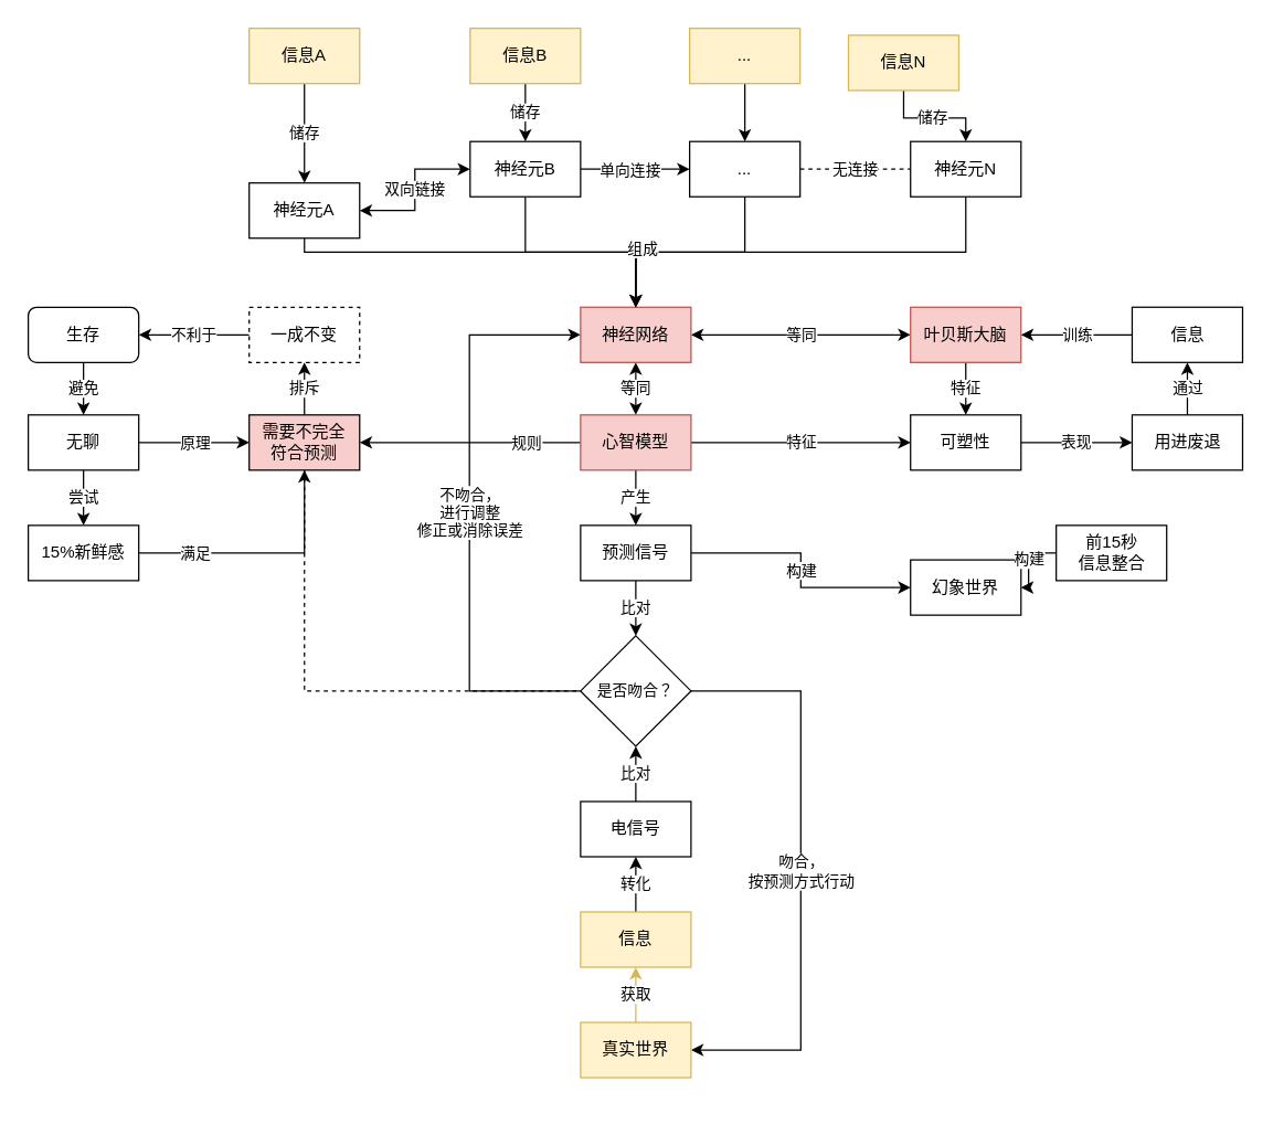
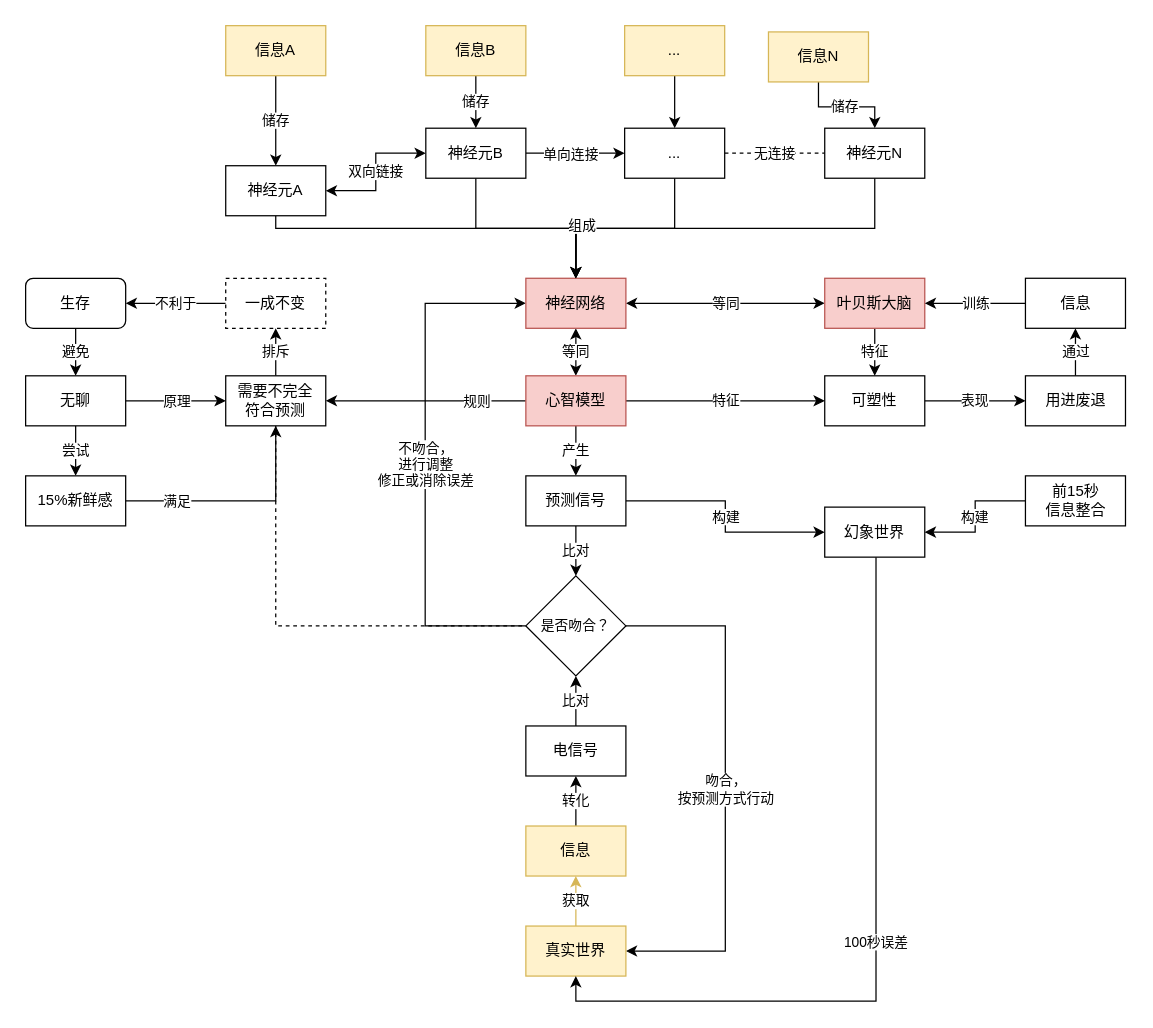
- <mxCell id="63" value="需要不完全&lt;br&gt;符合预测" style="rounded=0;whiteSpace=wrap;html=1;fillColor=#f8cecc;" parent="1" vertex="1"><mxGeometry x="180" y="300" width="80" height="40" as="geometry" /></mxCell>
+ <mxCell id="63" value="需要不完全&lt;br&gt;符合预测" style="rounded=0;whiteSpace=wrap;html=1;" parent="1" vertex="1"><mxGeometry x="180" y="300" width="80" height="40" as="geometry" /></mxCell>
- <mxCell id="68" value="前15秒&lt;br&gt;信息整合" style="rounded=0;whiteSpace=wrap;html=1;" parent="1" vertex="1"><mxGeometry x="764.5" y="380" width="80" height="40" as="geometry" /></mxCell>
+ <mxCell id="68" value="前15秒&lt;br&gt;信息整合" style="rounded=0;whiteSpace=wrap;html=1;" parent="1" vertex="1"><mxGeometry x="819.5" y="380" width="80" height="40" as="geometry" /></mxCell>
+ <mxCell id="43" value="100秒误差" style="edgeStyle=orthogonalEdgeStyle;rounded=0;orthogonalLoop=1;jettySize=auto;html=1;entryX=0.5;entryY=1;entryDx=0;entryDy=0;" parent="1" source="44" target="42" edge="1"><mxGeometry relative="1" as="geometry"><Array as="points"><mxPoint x="700" y="800" /><mxPoint x="460" y="800" /></Array></mxGeometry></mxCell>
